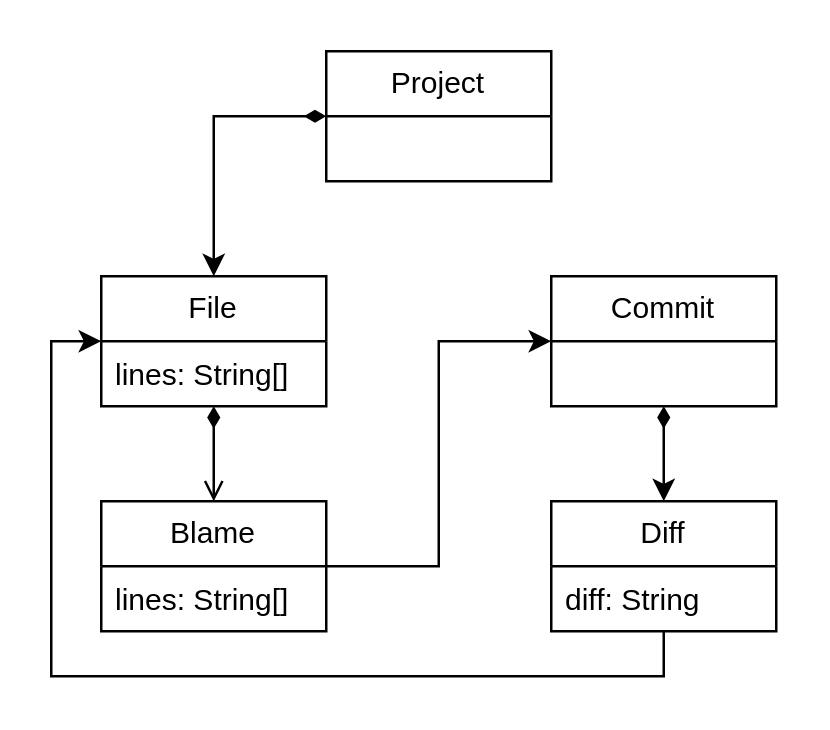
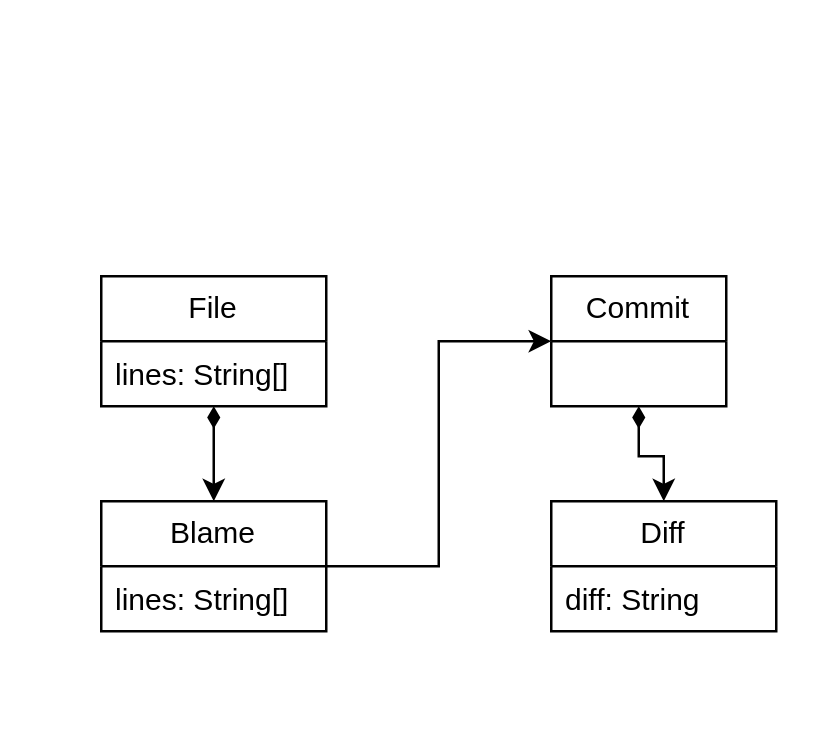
- <mxCell id="8" value="Project" style="swimlane;fontStyle=0;childLayout=stackLayout;horizontal=1;startSize=26;fillColor=none;horizontalStack=0;resizeParent=1;resizeParentMax=0;resizeLast=0;collapsible=0;marginBottom=0;whiteSpace=wrap;html=1;" vertex="1" parent="1"><mxGeometry x="130" y="20" width="90" height="52" as="geometry" /></mxCell>
- <mxCell id="7" style="edgeStyle=orthogonalEdgeStyle;rounded=0;orthogonalLoop=1;jettySize=auto;html=1;entryX=0.5;entryY=0;entryDx=0;entryDy=0;exitX=0;exitY=0.5;exitDx=0;exitDy=0;startArrow=diamondThin;startFill=1;" edge="1" parent="1" source="8" target="5"><mxGeometry relative="1" as="geometry"><Array as="points"><mxPoint x="85" y="46" /></Array></mxGeometry></mxCell>
- <mxCell id="9" value="Commit" style="swimlane;fontStyle=0;childLayout=stackLayout;horizontal=1;startSize=26;fillColor=none;horizontalStack=0;resizeParent=1;resizeParentMax=0;resizeLast=0;collapsible=0;marginBottom=0;whiteSpace=wrap;html=1;" vertex="1" parent="1"><mxGeometry x="220" y="110" width="90" height="52" as="geometry" /></mxCell>
+ <mxCell id="9" value="Commit" style="swimlane;fontStyle=0;childLayout=stackLayout;horizontal=1;startSize=26;fillColor=none;horizontalStack=0;resizeParent=1;resizeParentMax=0;resizeLast=0;collapsible=0;marginBottom=0;whiteSpace=wrap;html=1;" vertex="1" parent="1"><mxGeometry x="220" y="110" width="70" height="52" as="geometry" /></mxCell>
- <mxCell id="13" style="edgeStyle=orthogonalEdgeStyle;rounded=0;orthogonalLoop=1;jettySize=auto;html=1;entryX=0.5;entryY=0;entryDx=0;entryDy=0;startArrow=diamondThin;startFill=1;endArrow=open;" edge="1" parent="1" source="5" target="3"><mxGeometry relative="1" as="geometry"><mxPoint x="140" y="56" as="sourcePoint" /><mxPoint x="95" y="120" as="targetPoint" /></mxGeometry></mxCell>
+ <mxCell id="13" style="edgeStyle=orthogonalEdgeStyle;rounded=0;orthogonalLoop=1;jettySize=auto;html=1;entryX=0.5;entryY=0;entryDx=0;entryDy=0;startArrow=diamondThin;startFill=1;" edge="1" parent="1" source="5" target="3"><mxGeometry relative="1" as="geometry"><mxPoint x="140" y="56" as="sourcePoint" /><mxPoint x="95" y="120" as="targetPoint" /></mxGeometry></mxCell>
- <mxCell id="10" style="edgeStyle=orthogonalEdgeStyle;rounded=0;orthogonalLoop=1;jettySize=auto;html=1;" edge="1" parent="1" source="11" target="5"><mxGeometry relative="1" as="geometry"><Array as="points"><mxPoint x="265" y="270" /><mxPoint x="20" y="270" /><mxPoint x="20" y="136" /></Array></mxGeometry></mxCell>
